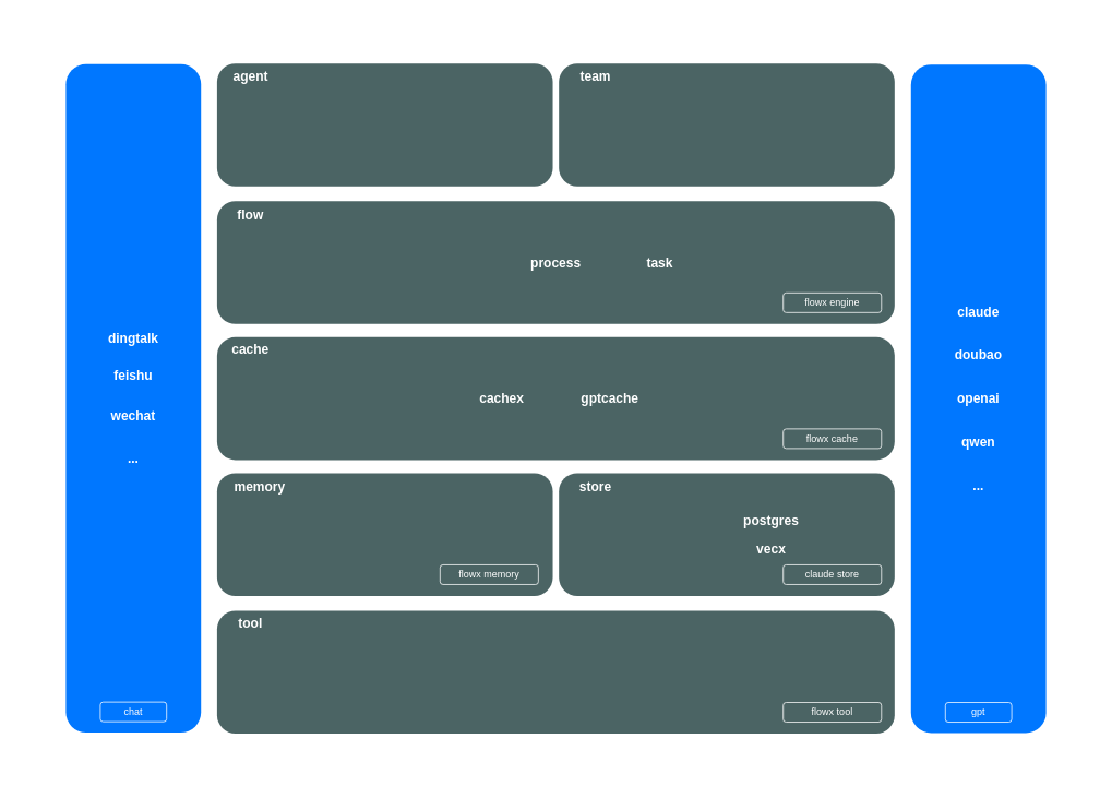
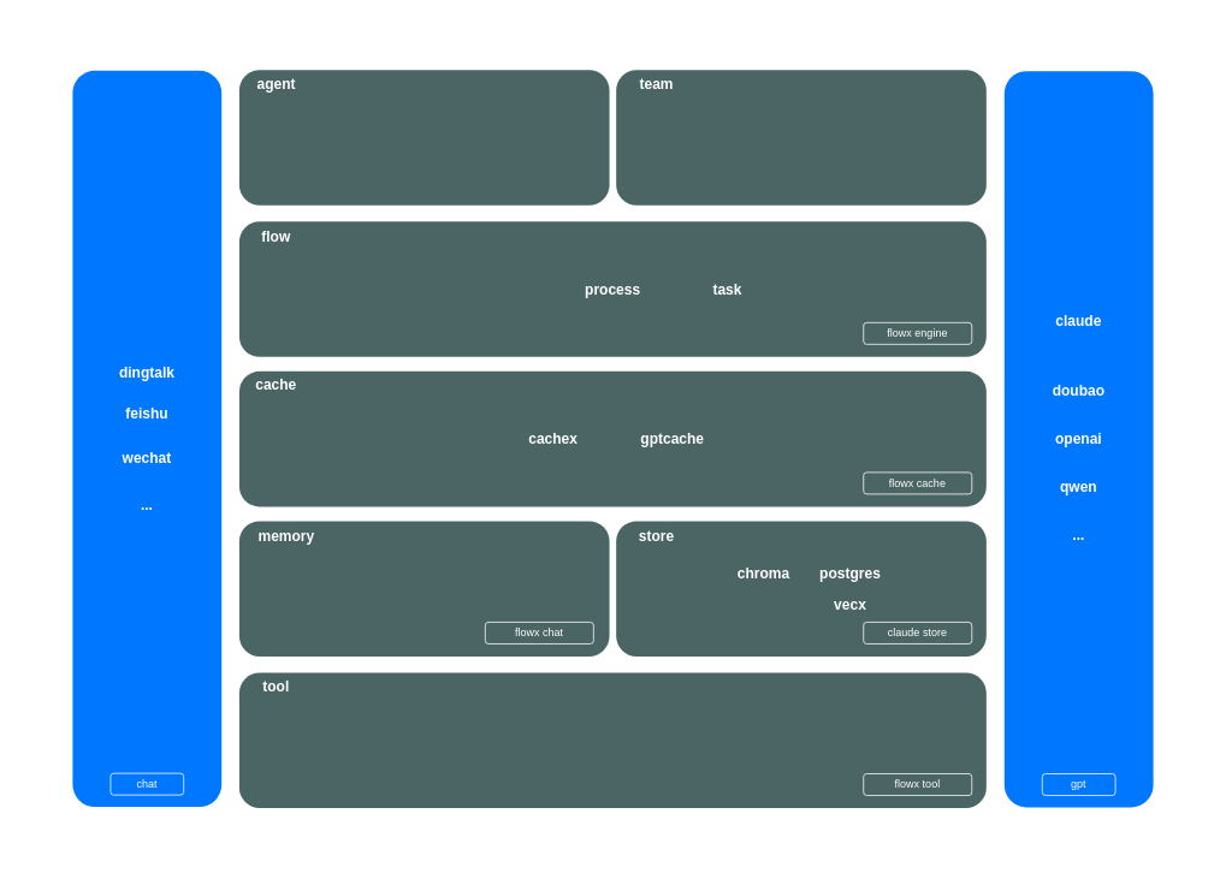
- <mxCell id="25" value="&lt;b&gt;claude&lt;/b&gt;" style="text;html=1;strokeColor=none;fillColor=none;align=center;verticalAlign=middle;whiteSpace=wrap;rounded=0;fontSize=16;fontColor=#FFFFFF;" parent="1" vertex="1"><mxGeometry x="1149" y="364.75" width="91" height="30" as="geometry" /></mxCell>
+ <mxCell id="25" value="&lt;b&gt;claude&lt;/b&gt;" style="text;html=1;strokeColor=none;fillColor=none;align=center;verticalAlign=middle;whiteSpace=wrap;rounded=0;fontSize=16;fontColor=#FFFFFF;" parent="1" vertex="1"><mxGeometry x="1149" y="339.75" width="91" height="30" as="geometry" /></mxCell>
+ <mxCell id="38" value="&lt;b&gt;chroma&lt;/b&gt;" style="text;html=1;strokeColor=none;fillColor=none;align=center;verticalAlign=middle;whiteSpace=wrap;rounded=0;fontSize=16;fontColor=#FFFFFF;" parent="1" vertex="1"><mxGeometry x="800" y="620" width="91" height="30" as="geometry" /></mxCell>
- <mxCell id="12" value="flowx memory" style="text;html=1;strokeColor=#FFFFFF;fillColor=none;align=center;verticalAlign=middle;whiteSpace=wrap;rounded=1;fontStyle=0;fontColor=#FFFFFF;" parent="1" vertex="1"><mxGeometry x="537" y="689" width="120" height="24" as="geometry" /></mxCell>
+ <mxCell id="12" value="flowx chat" style="text;html=1;strokeColor=#FFFFFF;fillColor=none;align=center;verticalAlign=middle;whiteSpace=wrap;rounded=1;fontStyle=0;fontColor=#FFFFFF;" parent="1" vertex="1"><mxGeometry x="537" y="689" width="120" height="24" as="geometry" /></mxCell>
